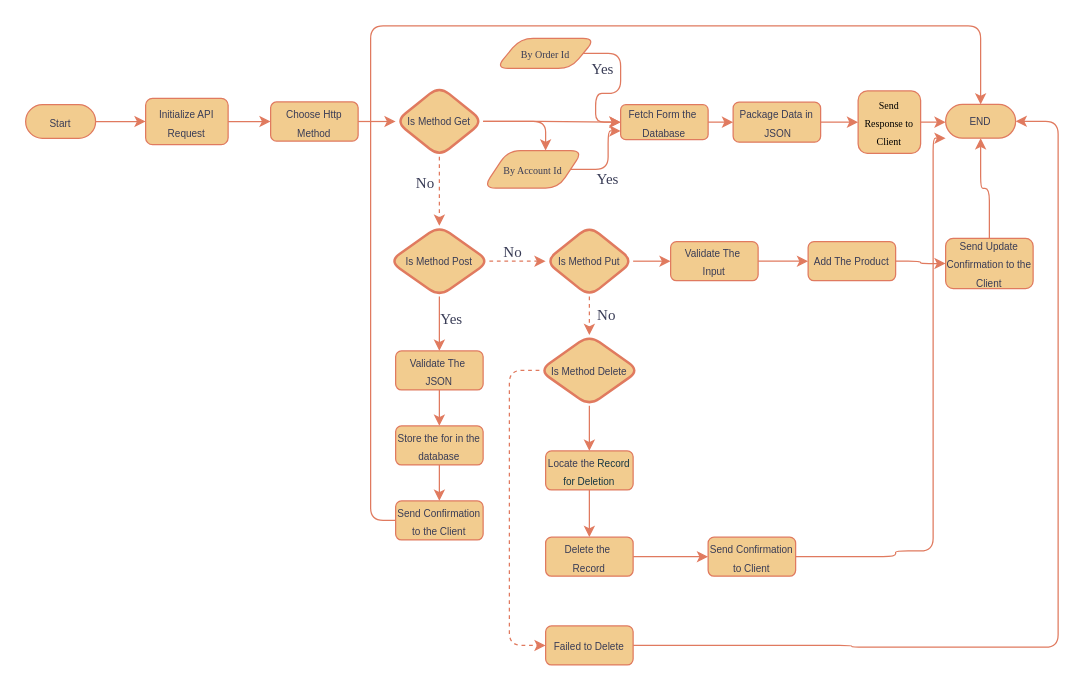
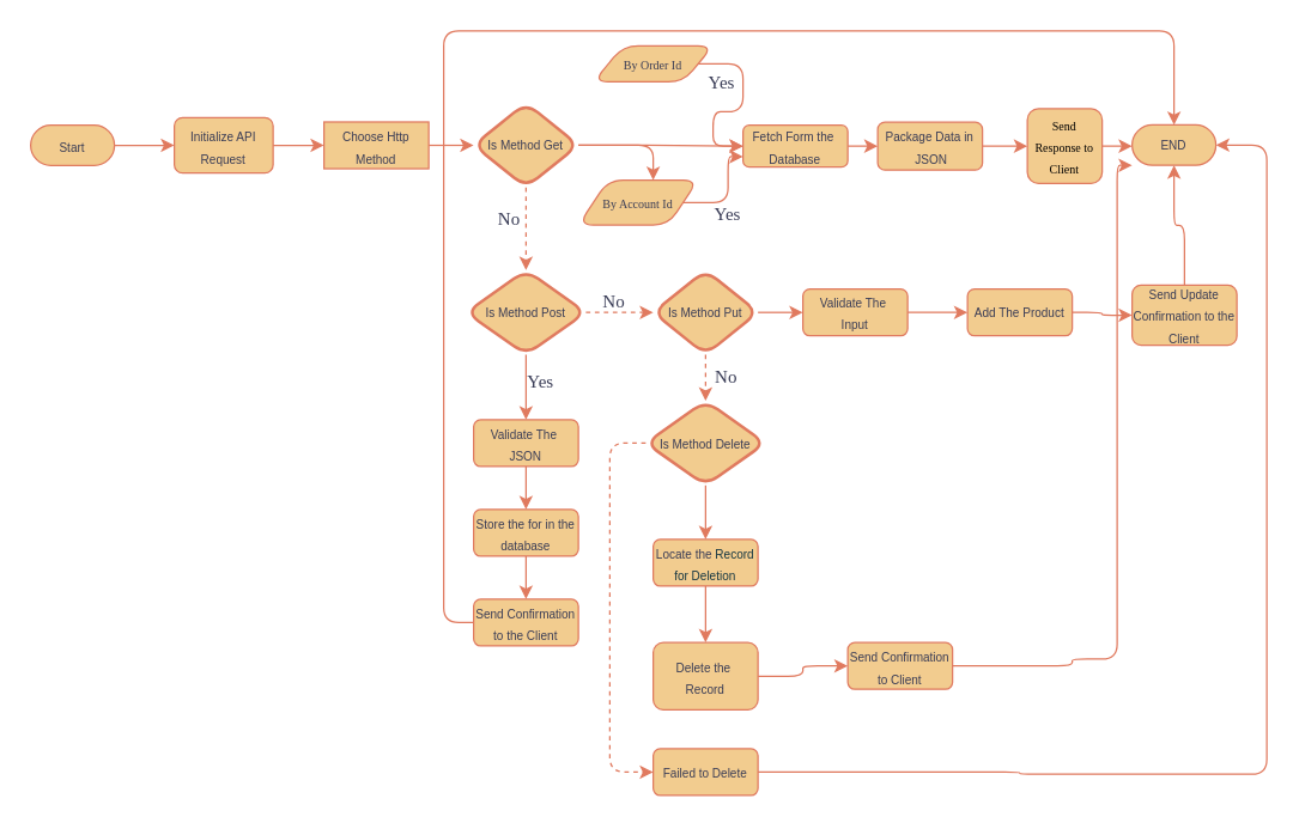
- <mxCell id="7" value="&lt;font style=&quot;font-size: 8px;&quot;&gt;Choose Http Method&lt;/font&gt;" style="rounded=1;whiteSpace=wrap;html=1;labelBackgroundColor=none;fillColor=#F2CC8F;strokeColor=#E07A5F;fontColor=#393C56;" vertex="1" parent="1"><mxGeometry x="216" y="80.88" width="70" height="31.25" as="geometry" /></mxCell>
+ <mxCell id="7" value="&lt;font style=&quot;font-size: 8px;&quot;&gt;Choose Http Method&lt;/font&gt;" style="whiteSpace=wrap;html=1;labelBackgroundColor=none;fillColor=#F2CC8F;strokeColor=#E07A5F;fontColor=#393C56;rounded=0;" vertex="1" parent="1"><mxGeometry x="216" y="80.88" width="70" height="31.25" as="geometry" /></mxCell>
- <mxCell id="53" value="&lt;font style=&quot;font-size: 8px;&quot;&gt;Delete the&amp;nbsp;&lt;/font&gt;&lt;div&gt;&lt;font style=&quot;font-size: 8px;&quot;&gt;Record&lt;/font&gt;&lt;/div&gt;" style="rounded=1;whiteSpace=wrap;html=1;labelBackgroundColor=none;fillColor=#F2CC8F;strokeColor=#E07A5F;fontColor=#393C56;" vertex="1" parent="1"><mxGeometry x="436" y="429" width="70" height="31.25" as="geometry" /></mxCell>
+ <mxCell id="53" value="&lt;font style=&quot;font-size: 8px;&quot;&gt;Delete the&amp;nbsp;&lt;/font&gt;&lt;div&gt;&lt;font style=&quot;font-size: 8px;&quot;&gt;Record&lt;/font&gt;&lt;/div&gt;" style="rounded=1;whiteSpace=wrap;html=1;labelBackgroundColor=none;fillColor=#F2CC8F;strokeColor=#E07A5F;fontColor=#393C56;" vertex="1" parent="1"><mxGeometry x="436" y="429" width="70" height="45" as="geometry" /></mxCell>
